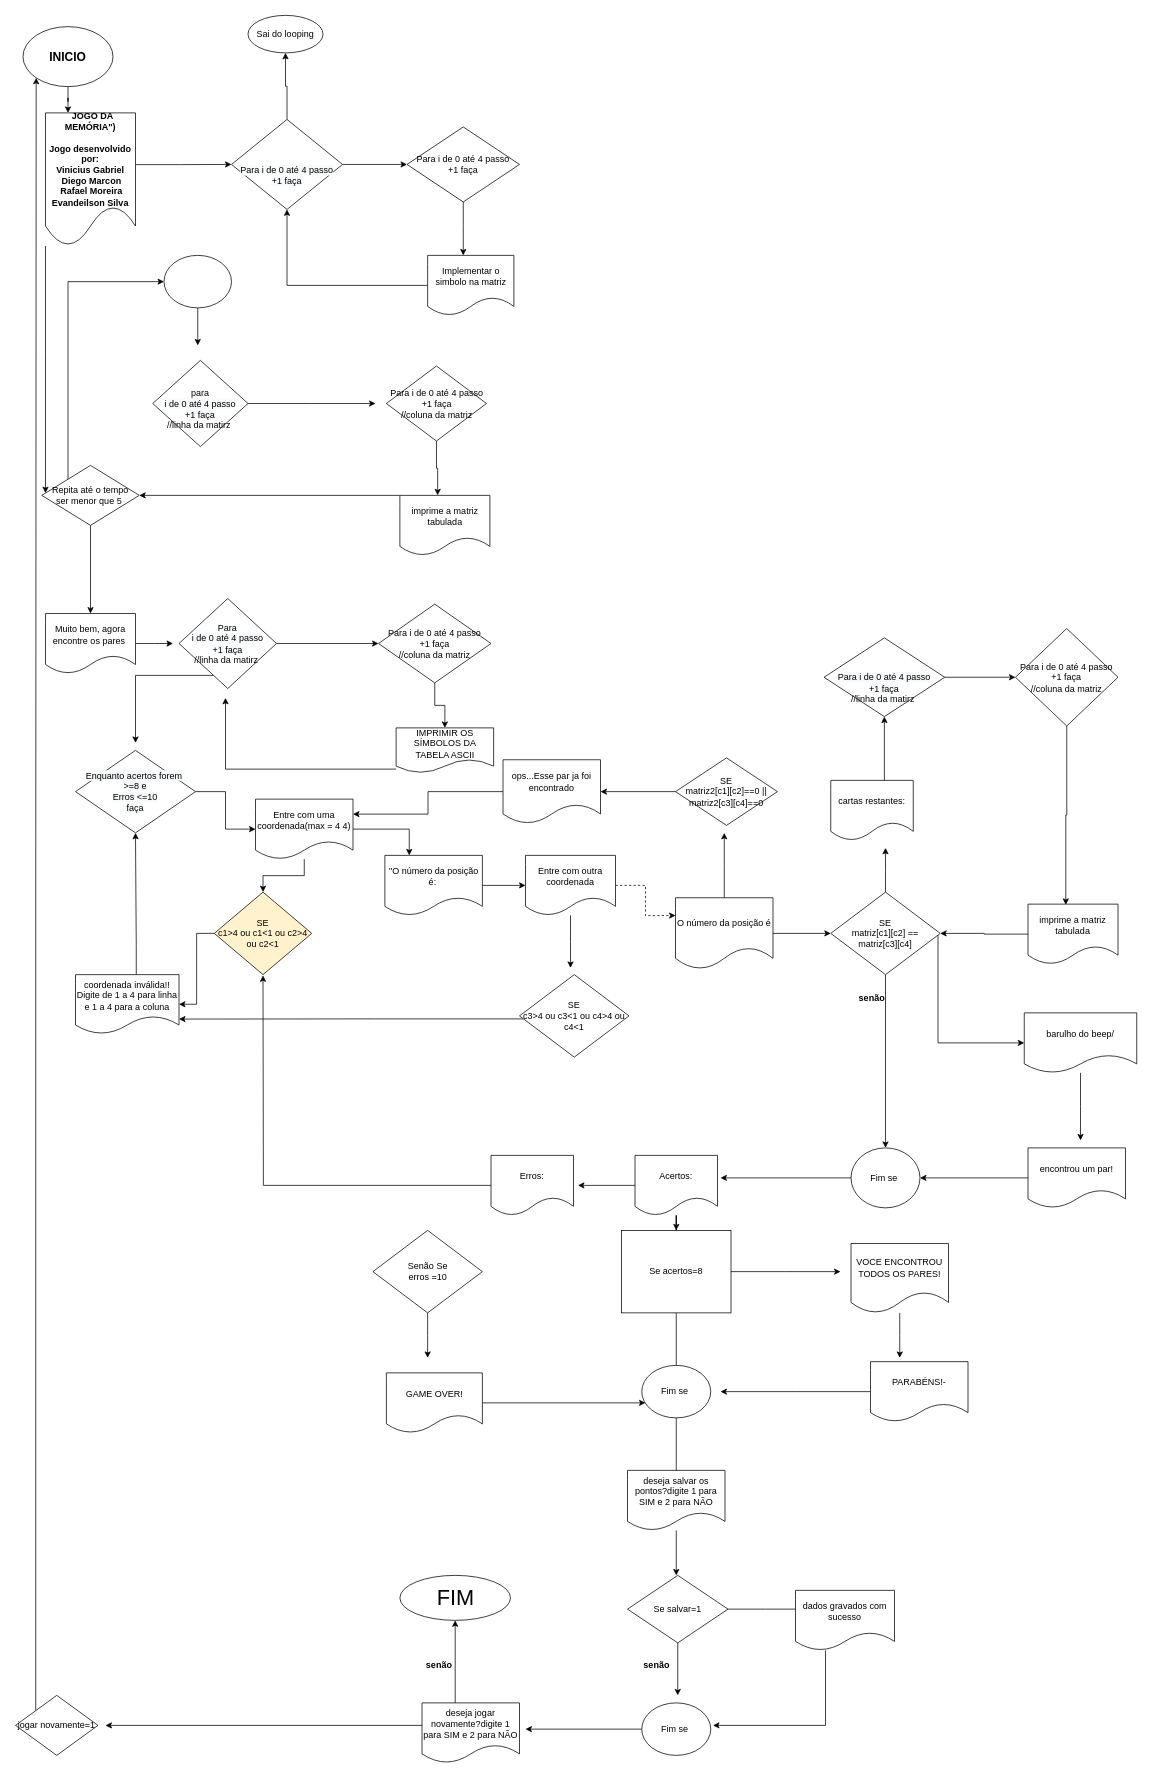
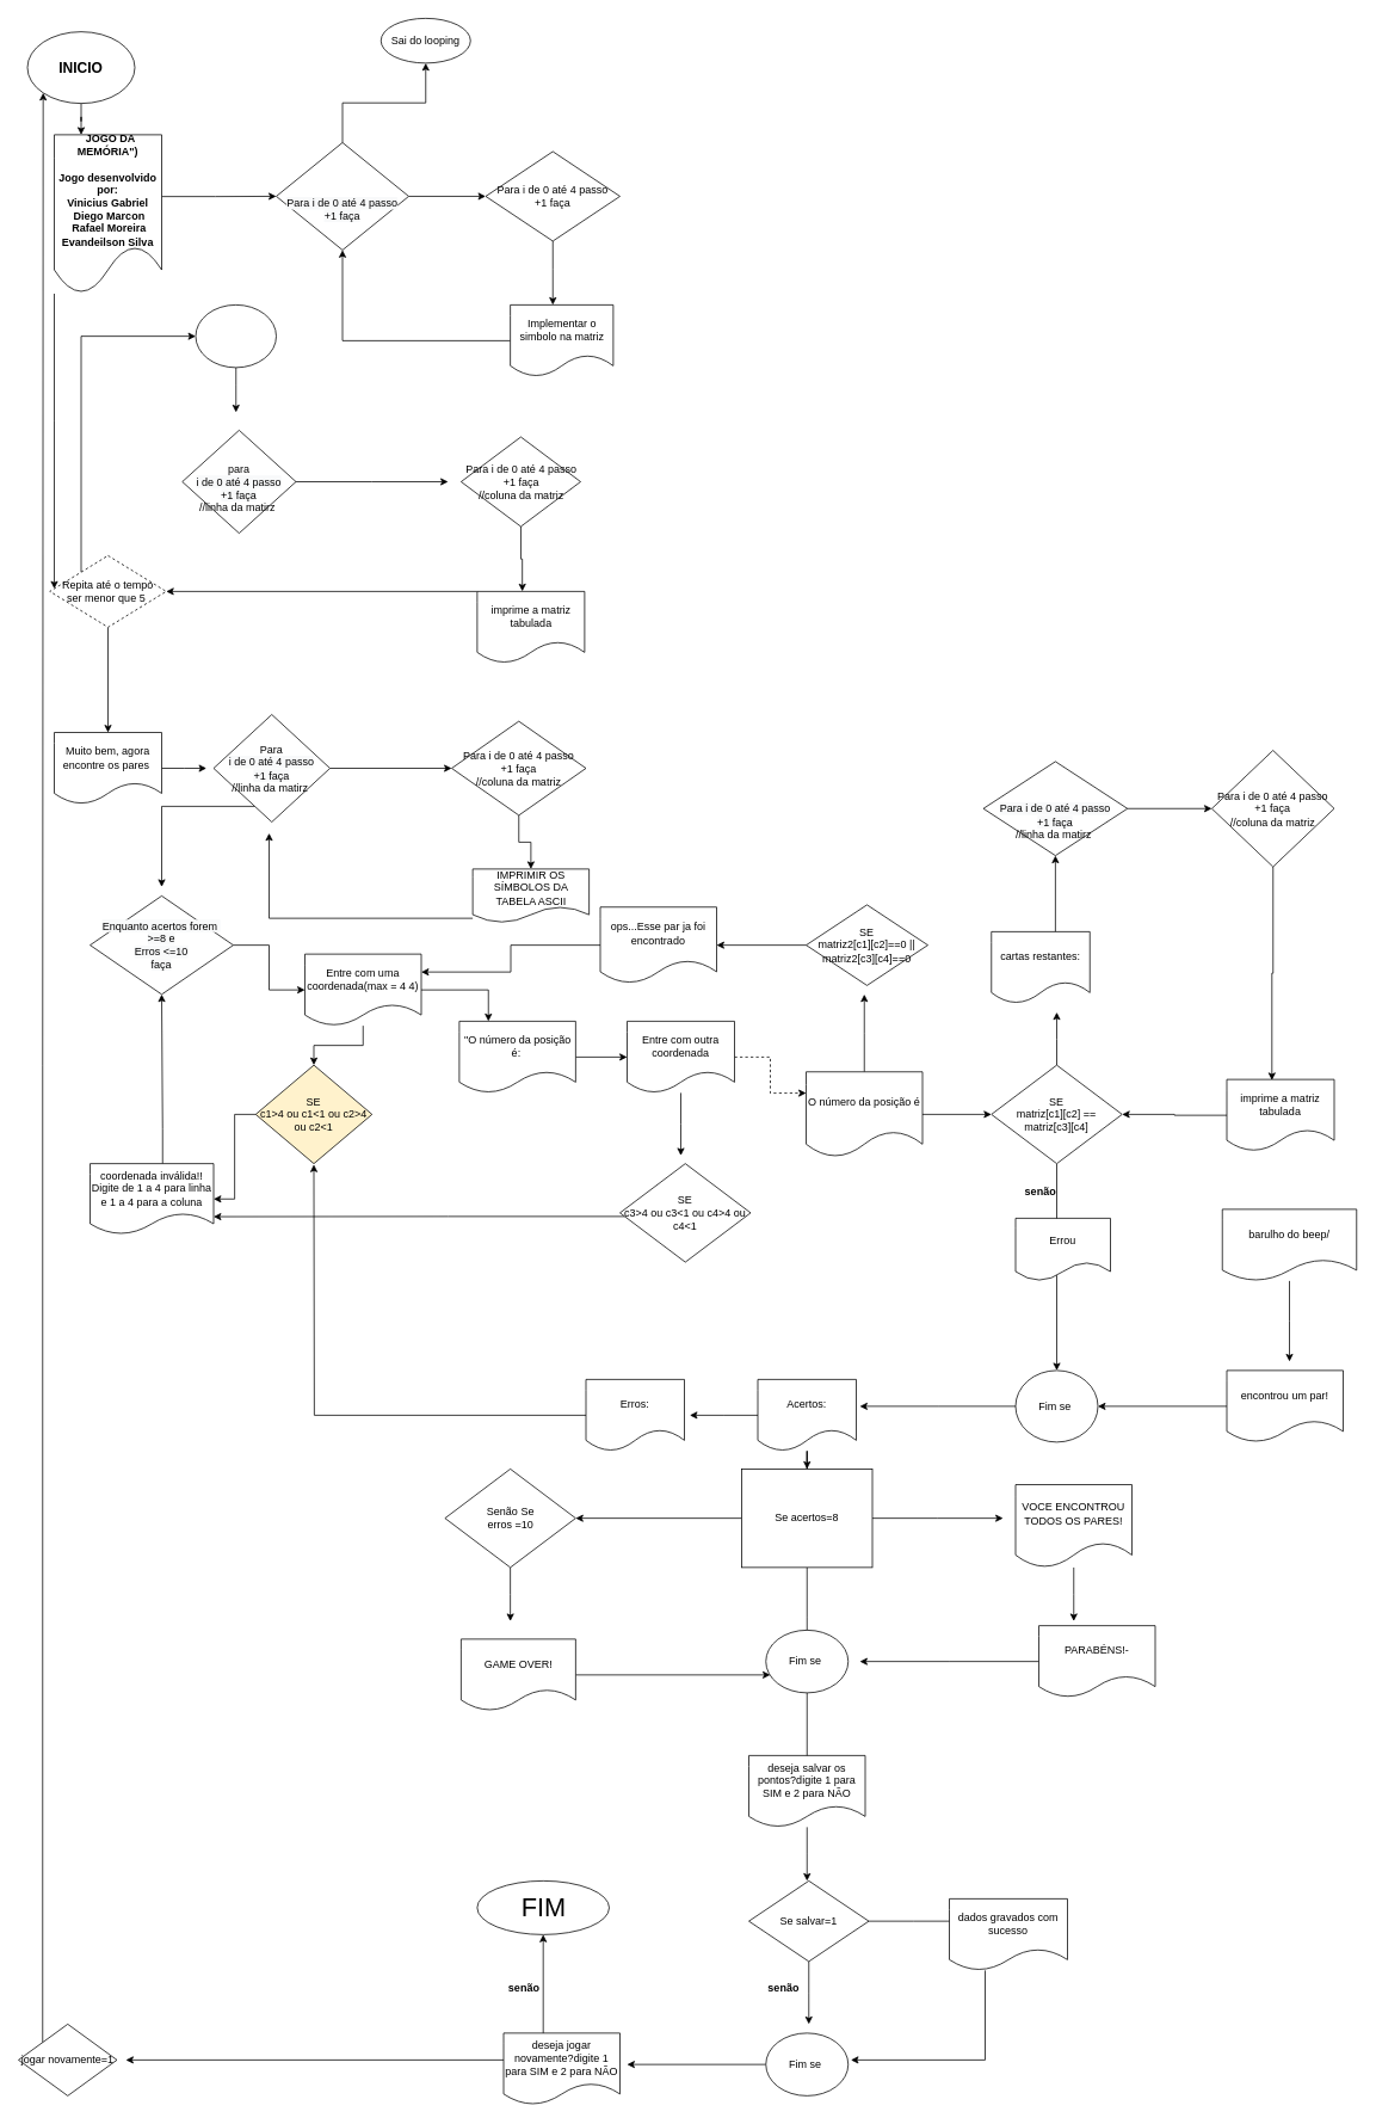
- <mxCell id="34" value="Sai do looping" style="ellipse;whiteSpace=wrap;html=1;" vertex="1" parent="1"><mxGeometry x="330" width="100" height="50" as="geometry" y="20" /></mxCell>
+ <mxCell id="34" value="Sai do looping" style="ellipse;whiteSpace=wrap;html=1;" vertex="1" parent="1"><mxGeometry x="425" y="20" width="100" height="50" as="geometry" /></mxCell>
- <mxCell id="22" value="Repita até o tempo&lt;br&gt;ser menor que 5&amp;nbsp;" style="rhombus;whiteSpace=wrap;html=1;" parent="1" vertex="1"><mxGeometry x="55" y="620" width="130" height="80" as="geometry" /></mxCell>
+ <mxCell id="22" value="Repita até o tempo&lt;br&gt;ser menor que 5&amp;nbsp;" style="rhombus;whiteSpace=wrap;html=1;dashed=1;" parent="1" vertex="1"><mxGeometry x="55" y="620" width="130" height="80" as="geometry" /></mxCell>
- <mxCell id="55" style="edgeStyle=orthogonalEdgeStyle;rounded=0;orthogonalLoop=1;jettySize=auto;html=1;" edge="1" parent="1" source="57" target="69"><mxGeometry relative="1" as="geometry"><Array as="points"><mxPoint x="1250" y="1390" /></Array></mxGeometry></mxCell>
+ <mxCell id="74" value="Errou" style="shape=document;whiteSpace=wrap;html=1;boundedLbl=1;" vertex="1" parent="1"><mxGeometry x="1134" y="1360" width="106" height="70" as="geometry" /></mxCell>
+ <mxCell id="83" style="edgeStyle=orthogonalEdgeStyle;rounded=0;orthogonalLoop=1;jettySize=auto;html=1;" edge="1" parent="1" source="85" target="91"><mxGeometry relative="1" as="geometry" /></mxCell>
